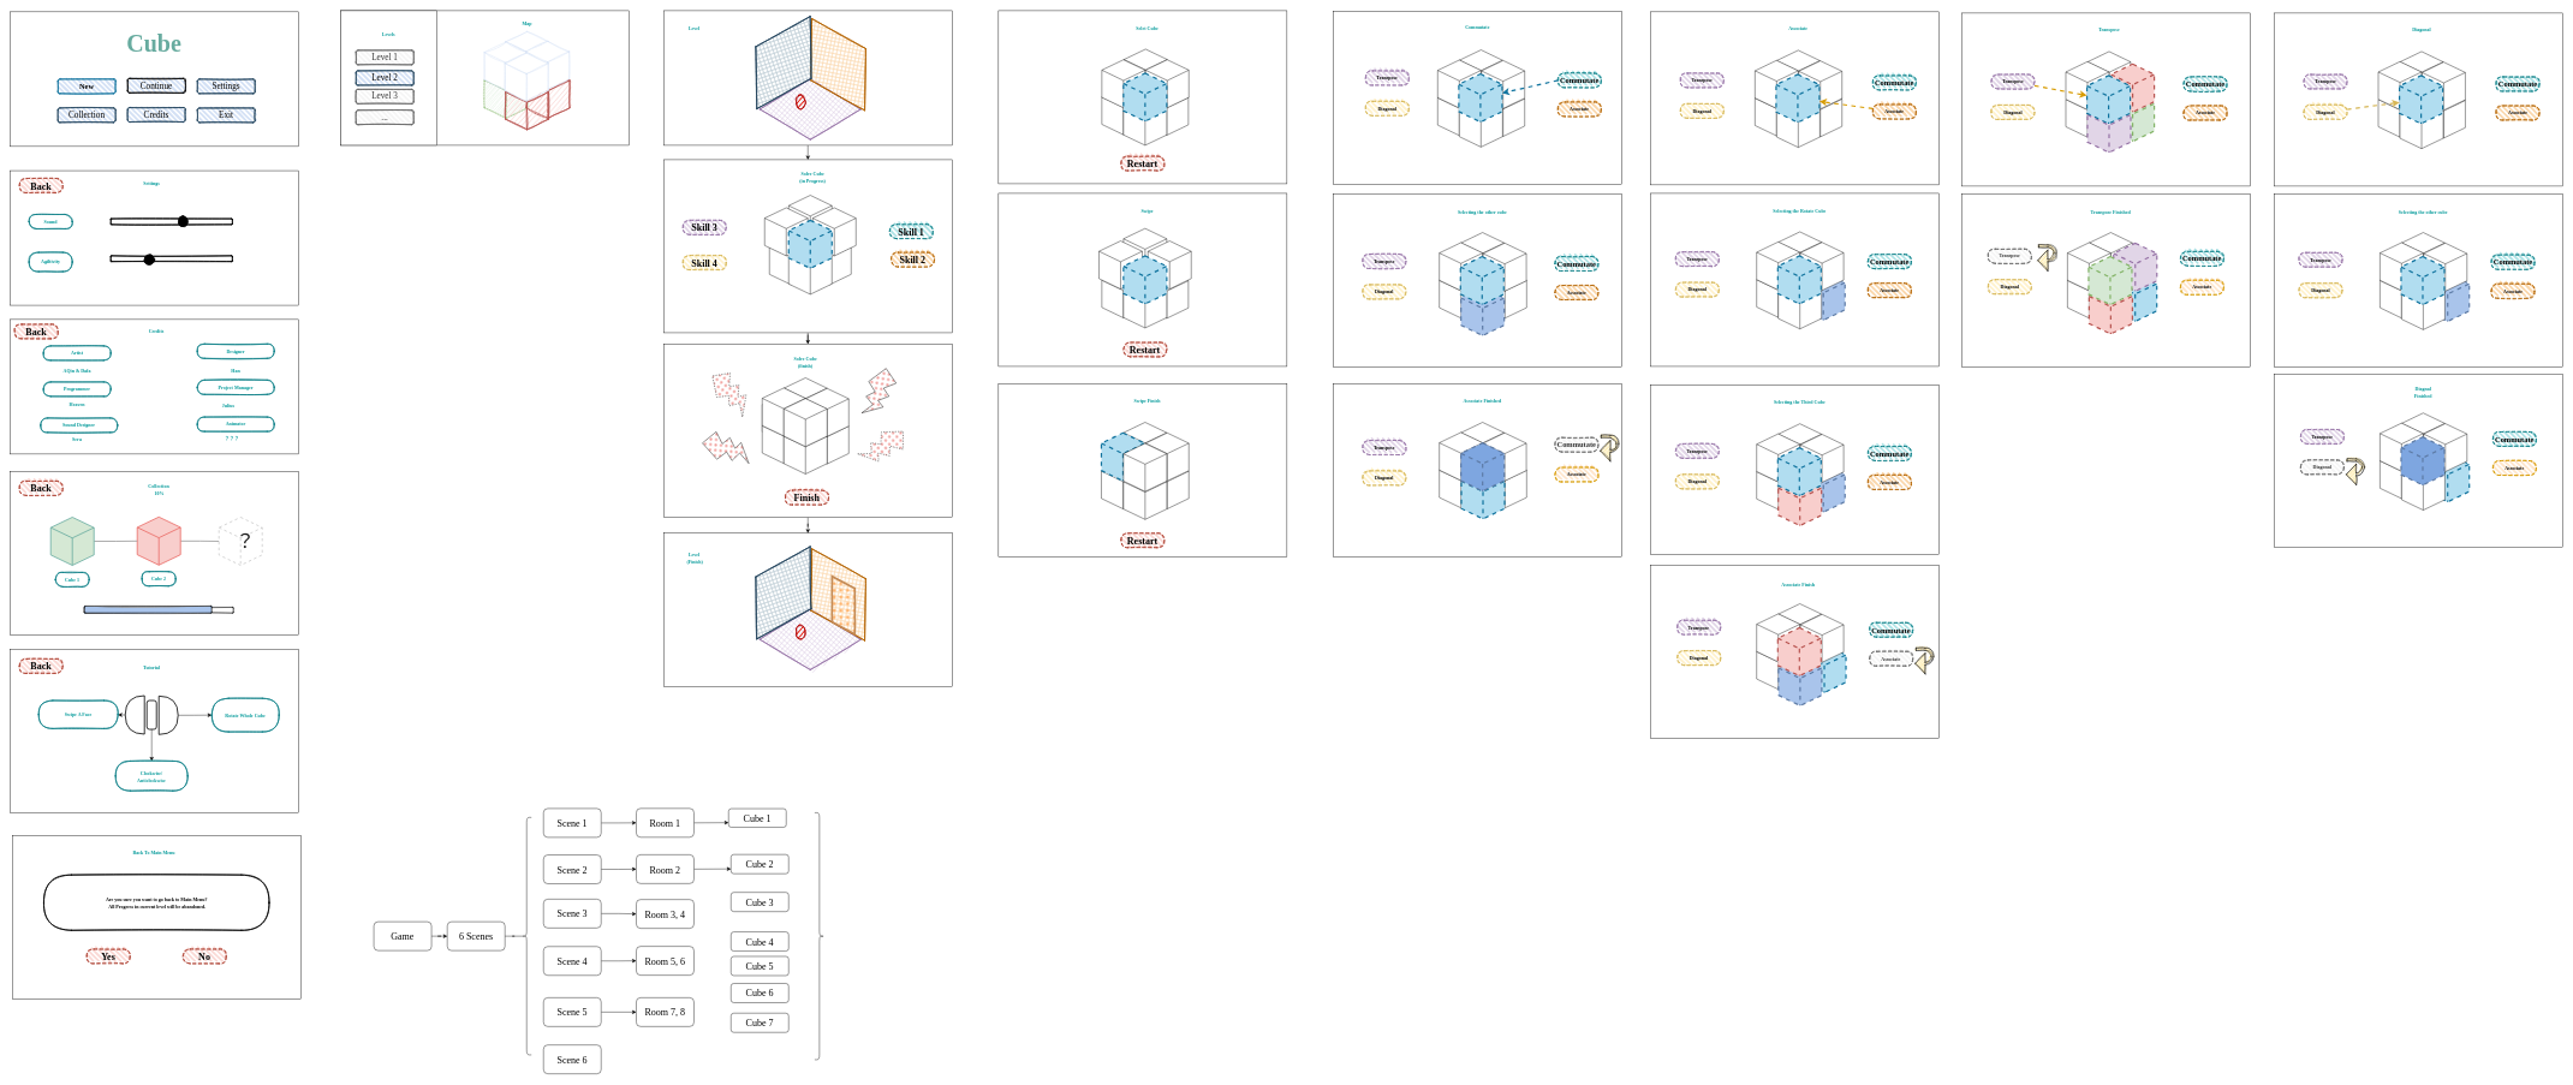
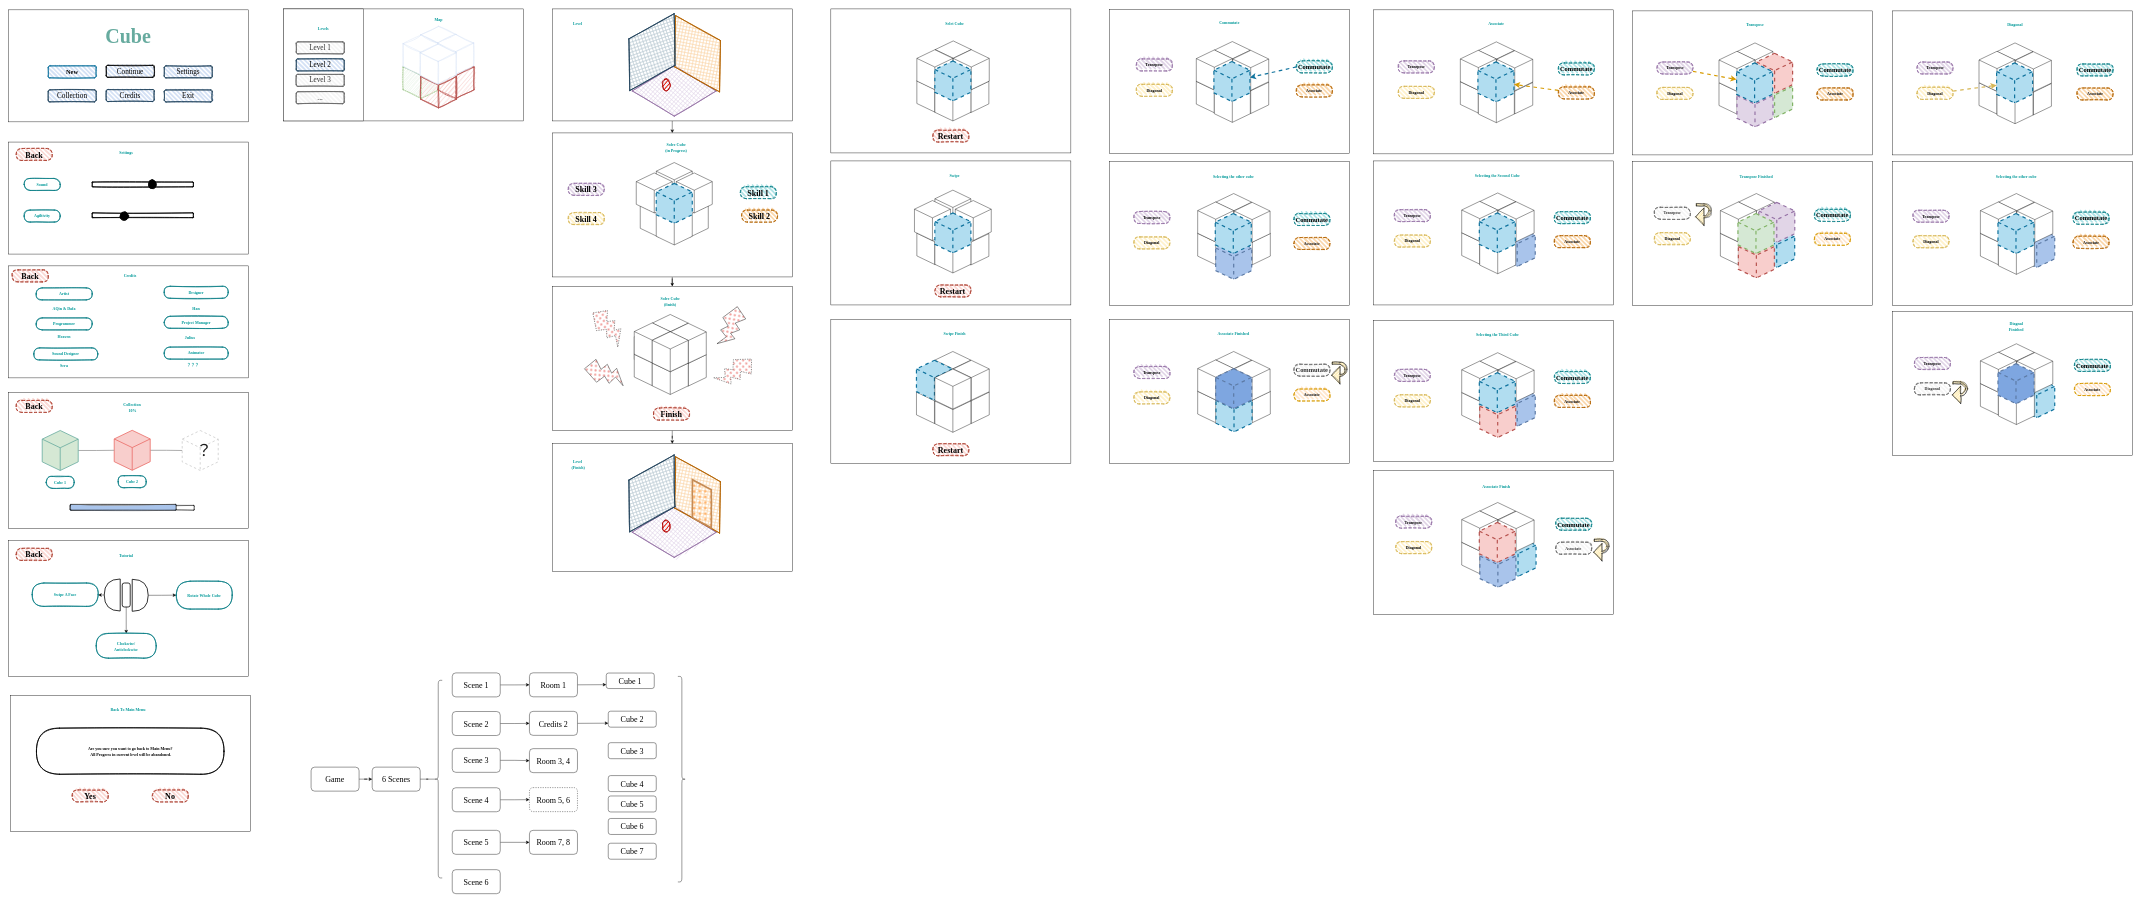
- <mxCell id="76" value="&lt;font color=&quot;#009999&quot; size=&quot;1&quot; face=&quot;Comic Sans MS&quot;&gt;&lt;b style=&quot;&quot;&gt;Selecting the Rotate Cube&lt;br&gt;&lt;/b&gt;&lt;/font&gt;" style="html=1;whiteSpace=wrap;shape=label;backgroundOutline=1;isoAngle=15;rounded=1;strokeWidth=2;fillWeight=4;hachureGap=8;hachureAngle=45;fillColor=none;sketch=1;arcSize=50;strokeColor=none;" parent="1" vertex="1"><mxGeometry x="3663.43" y="422.1" width="160" height="30" as="geometry" /></mxCell>
+ <mxCell id="76" value="&lt;font color=&quot;#009999&quot; size=&quot;1&quot; face=&quot;Comic Sans MS&quot;&gt;&lt;b style=&quot;&quot;&gt;Selecting the Second Cube&lt;br&gt;&lt;/b&gt;&lt;/font&gt;" style="html=1;whiteSpace=wrap;shape=label;backgroundOutline=1;isoAngle=15;rounded=1;strokeWidth=2;fillWeight=4;hachureGap=8;hachureAngle=45;fillColor=none;sketch=1;arcSize=50;strokeColor=none;" parent="1" vertex="1"><mxGeometry x="3663.43" y="422.1" width="160" height="30" as="geometry" /></mxCell>
- <mxCell id="39" value="&lt;font color=&quot;#009999&quot; size=&quot;1&quot; face=&quot;Comic Sans MS&quot;&gt;&lt;b style=&quot;&quot;&gt;Agiltivity&lt;/b&gt;&lt;/font&gt;" style="html=1;whiteSpace=wrap;shape=label;backgroundOutline=1;isoAngle=15;rounded=1;strokeWidth=2;fillWeight=4;hachureGap=8;hachureAngle=45;fillColor=none;sketch=1;arcSize=50;strokeColor=#0e8088;" parent="1" vertex="1"><mxGeometry x="60" y="523.45" width="90" height="40" as="geometry" /></mxCell>
+ <mxCell id="39" value="&lt;font color=&quot;#009999&quot; size=&quot;1&quot; face=&quot;Comic Sans MS&quot;&gt;&lt;b style=&quot;&quot;&gt;Agiltivity&lt;/b&gt;&lt;/font&gt;" style="html=1;whiteSpace=wrap;shape=label;backgroundOutline=1;isoAngle=15;rounded=1;strokeWidth=2;fillWeight=4;hachureGap=8;hachureAngle=45;fillColor=none;sketch=1;arcSize=50;strokeColor=#0e8088;" parent="1" vertex="1"><mxGeometry x="60" y="523.45" width="90" height="30" as="geometry" /></mxCell>
- <mxCell id="216" value="&lt;font face=&quot;Comic Sans MS&quot;&gt;&lt;span style=&quot;font-size: 20px;&quot;&gt;Room 2&lt;/span&gt;&lt;/font&gt;" style="rounded=1;whiteSpace=wrap;html=1;" vertex="1" parent="1"><mxGeometry x="1323" y="1776.57" width="120" height="60" as="geometry" /></mxCell>
+ <mxCell id="216" value="&lt;font face=&quot;Comic Sans MS&quot;&gt;&lt;span style=&quot;font-size: 20px;&quot;&gt;Credits 2&lt;/span&gt;&lt;/font&gt;" style="rounded=1;whiteSpace=wrap;html=1;" vertex="1" parent="1"><mxGeometry x="1323" y="1776.57" width="120" height="60" as="geometry" /></mxCell>
- <mxCell id="218" value="&lt;font face=&quot;Comic Sans MS&quot;&gt;&lt;span style=&quot;font-size: 20px;&quot;&gt;Room 5, 6&lt;/span&gt;&lt;/font&gt;" style="rounded=1;whiteSpace=wrap;html=1;" vertex="1" parent="1"><mxGeometry x="1323" y="1967.23" width="120" height="60" as="geometry" /></mxCell>
+ <mxCell id="218" value="&lt;font face=&quot;Comic Sans MS&quot;&gt;&lt;span style=&quot;font-size: 20px;&quot;&gt;Room 5, 6&lt;/span&gt;&lt;/font&gt;" style="rounded=1;whiteSpace=wrap;html=1;dashed=1;" vertex="1" parent="1"><mxGeometry x="1323" y="1967.23" width="120" height="60" as="geometry" /></mxCell>
